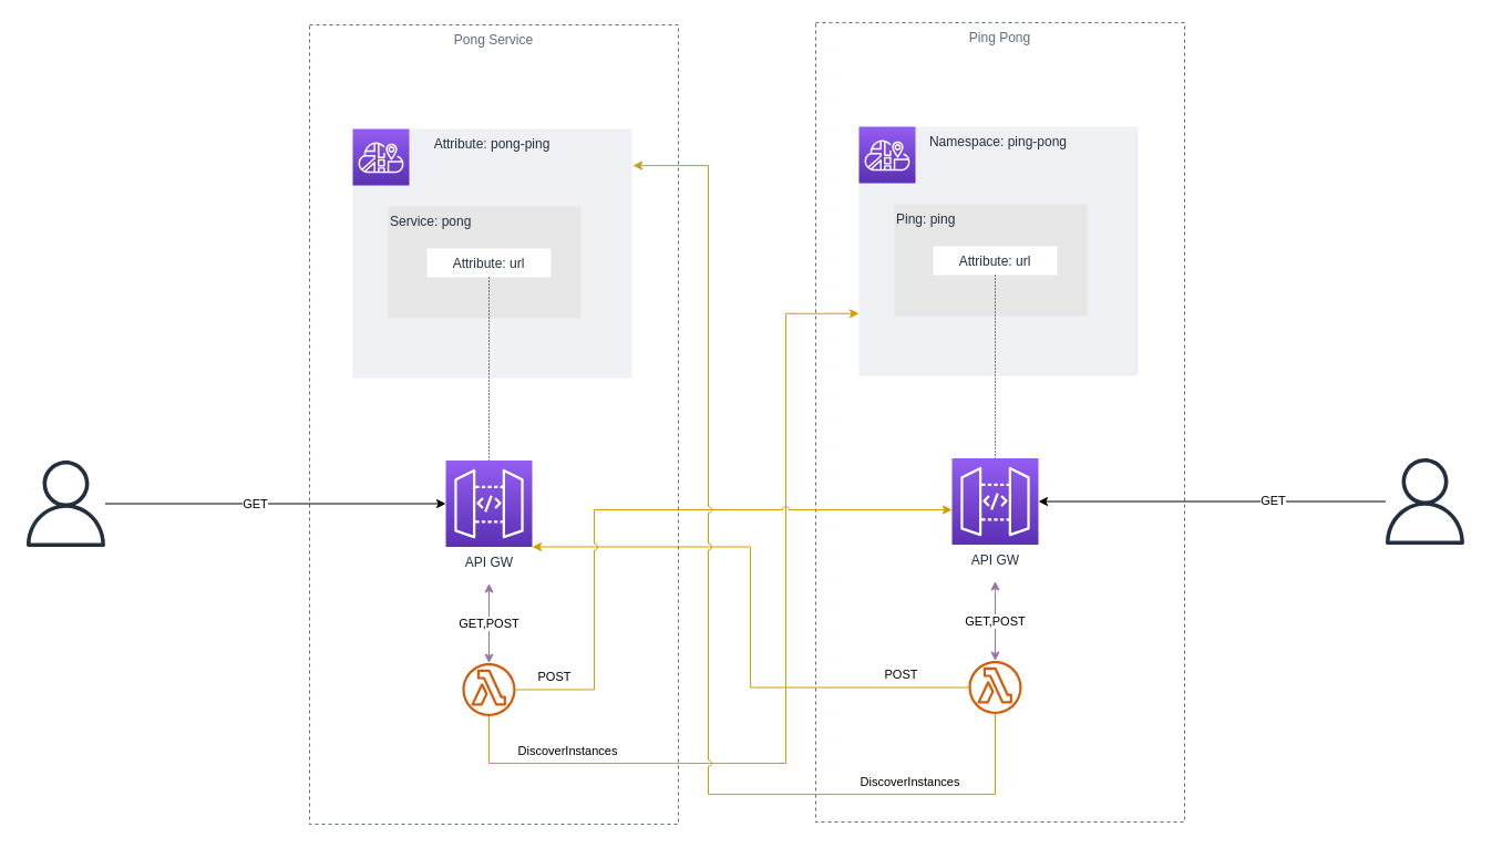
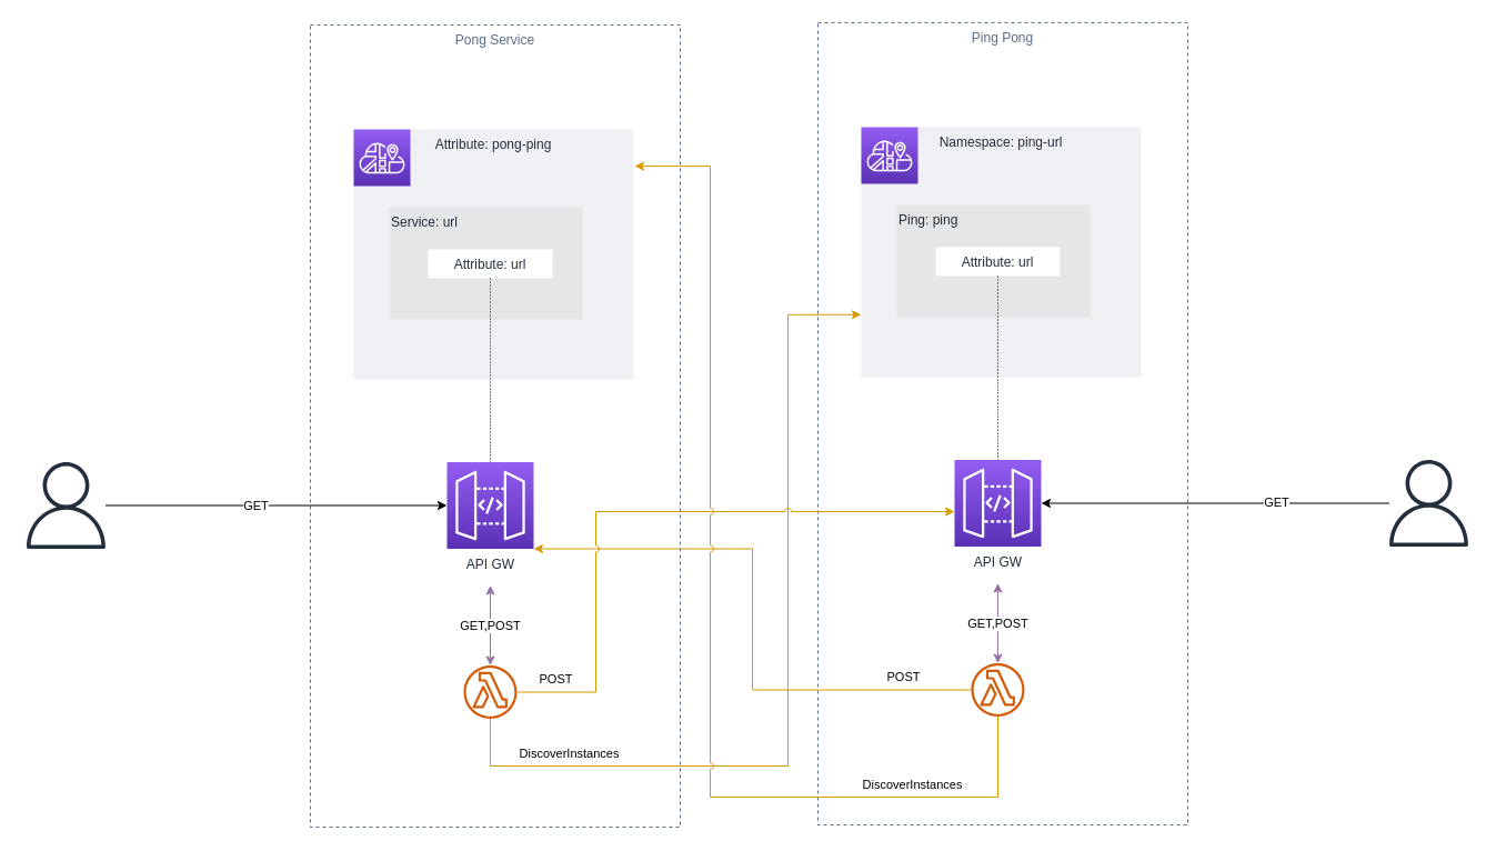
- <mxCell id="9" value="Namespace: ping-pong" style="fillColor=#EFF0F3;strokeColor=none;dashed=0;verticalAlign=top;fontStyle=0;fontColor=#232F3D;" vertex="1" parent="8"><mxGeometry width="252" height="225" as="geometry" /></mxCell>
+ <mxCell id="9" value="Namespace: ping-url" style="fillColor=#EFF0F3;strokeColor=none;dashed=0;verticalAlign=top;fontStyle=0;fontColor=#232F3D;" vertex="1" parent="8"><mxGeometry width="252" height="225" as="geometry" /></mxCell>
- <mxCell id="25" value="Service: pong" style="fillColor=#E6E6E6;strokeColor=none;dashed=0;verticalAlign=top;fontStyle=0;fontColor=#232F3D;align=left;" vertex="1" parent="22"><mxGeometry x="32" y="70" width="174" height="101" as="geometry" /></mxCell>
+ <mxCell id="25" value="Service: url" style="fillColor=#E6E6E6;strokeColor=none;dashed=0;verticalAlign=top;fontStyle=0;fontColor=#232F3D;align=left;" vertex="1" parent="22"><mxGeometry x="32" y="70" width="174" height="101" as="geometry" /></mxCell>
